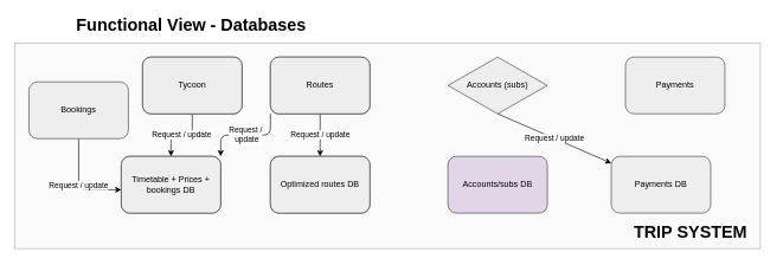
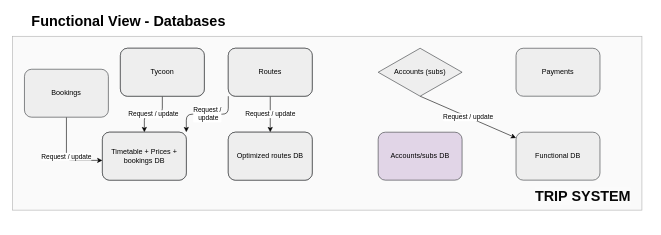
- <mxCell id="17" value="&lt;h1&gt;Functional View - Databases&lt;/h1&gt;" style="text;strokeColor=none;align=left;fillColor=none;html=1;verticalAlign=middle;whiteSpace=wrap;rounded=0;" parent="1" vertex="1"><mxGeometry x="105" y="20" width="670" height="30" as="geometry" /></mxCell>
+ <mxCell id="17" value="&lt;h1&gt;Functional View - Databases&lt;/h1&gt;" style="text;strokeColor=none;align=left;fillColor=none;html=1;verticalAlign=middle;whiteSpace=wrap;rounded=0;" parent="1" vertex="1"><mxGeometry x="50" y="20" width="670" height="30" as="geometry" /></mxCell>
- <mxCell id="16" value="Payments" style="rounded=1;whiteSpace=wrap;html=1;fillColor=#eeeeee;strokeColor=#36393d;" parent="1" vertex="1"><mxGeometry x="880" y="80" width="140" height="80" as="geometry" /></mxCell>
+ <mxCell id="16" value="Payments" style="rounded=1;whiteSpace=wrap;html=1;fillColor=#eeeeee;strokeColor=#36393d;" parent="1" vertex="1"><mxGeometry x="860" y="80" width="140" height="80" as="geometry" /></mxCell>
- <mxCell id="13" value="Payments DB" style="rounded=1;whiteSpace=wrap;html=1;fillColor=#eeeeee;strokeColor=#36393d;" parent="1" vertex="1"><mxGeometry x="860" y="220" width="140" height="80" as="geometry" /></mxCell>
+ <mxCell id="13" value="Functional DB" style="rounded=1;whiteSpace=wrap;html=1;fillColor=#eeeeee;strokeColor=#36393d;" parent="1" vertex="1"><mxGeometry x="860" y="220" width="140" height="80" as="geometry" /></mxCell>
